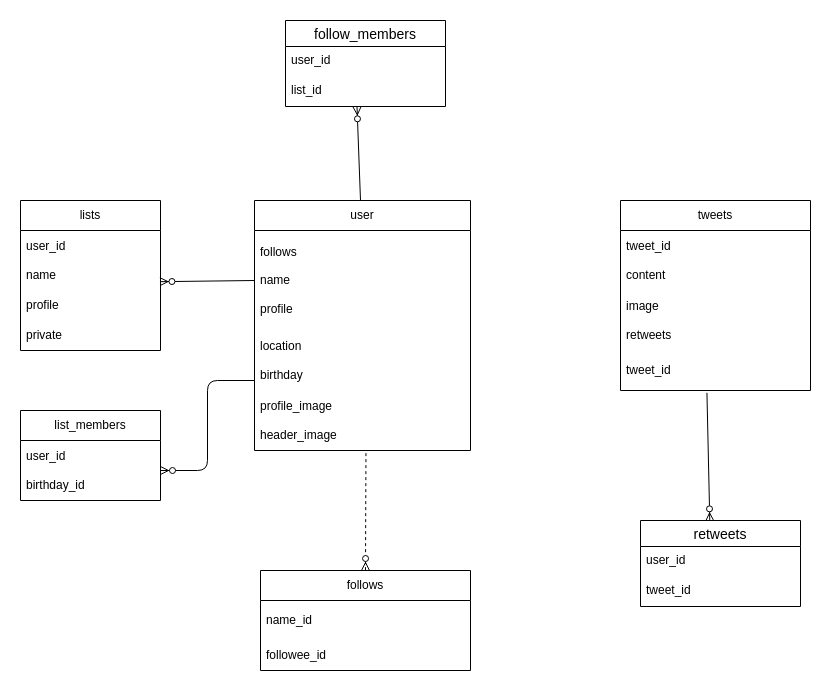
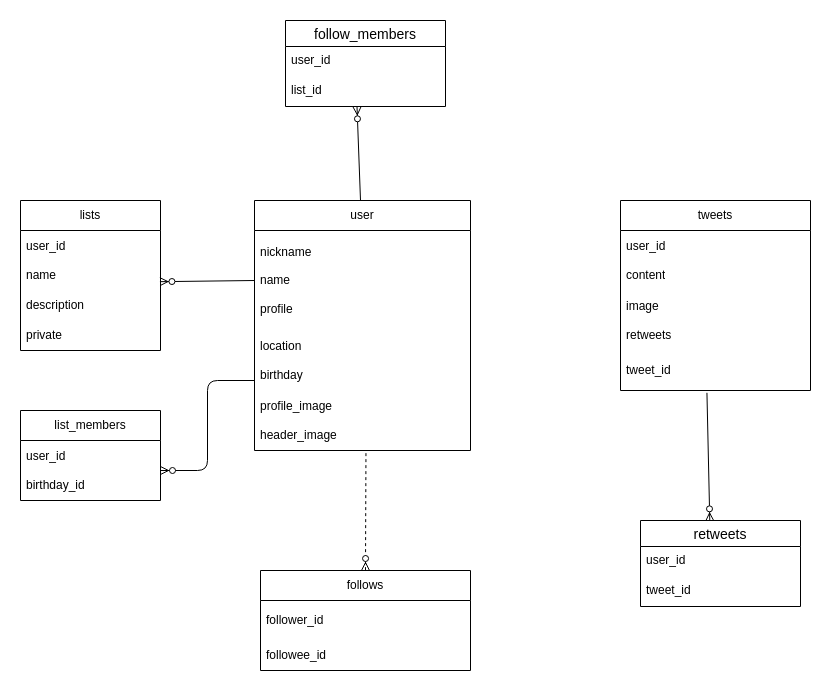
- <mxCell id="8" value="tweet_id&lt;br&gt;&lt;br&gt;content" style="text;strokeColor=none;fillColor=none;align=left;verticalAlign=middle;spacingLeft=4;spacingRight=4;overflow=hidden;points=[[0,0.5],[1,0.5]];portConstraint=eastwest;rotatable=0;whiteSpace=wrap;html=1;" vertex="1" parent="7"><mxGeometry y="30" width="190" height="60" as="geometry" /></mxCell>
+ <mxCell id="8" value="user_id&lt;br&gt;&lt;br&gt;content" style="text;strokeColor=none;fillColor=none;align=left;verticalAlign=middle;spacingLeft=4;spacingRight=4;overflow=hidden;points=[[0,0.5],[1,0.5]];portConstraint=eastwest;rotatable=0;whiteSpace=wrap;html=1;" vertex="1" parent="7"><mxGeometry y="30" width="190" height="60" as="geometry" /></mxCell>
- <mxCell id="4" value="follows&lt;br&gt;&lt;br&gt;name&lt;br&gt;&lt;br&gt;profile" style="text;strokeColor=none;fillColor=none;align=left;verticalAlign=middle;spacingLeft=4;spacingRight=4;overflow=hidden;points=[[0,0.5],[1,0.5]];portConstraint=eastwest;rotatable=0;whiteSpace=wrap;html=1;" vertex="1" parent="3"><mxGeometry y="30" width="216" height="100" as="geometry" /></mxCell>
+ <mxCell id="4" value="nickname&lt;br&gt;&lt;br&gt;name&lt;br&gt;&lt;br&gt;profile" style="text;strokeColor=none;fillColor=none;align=left;verticalAlign=middle;spacingLeft=4;spacingRight=4;overflow=hidden;points=[[0,0.5],[1,0.5]];portConstraint=eastwest;rotatable=0;whiteSpace=wrap;html=1;" vertex="1" parent="3"><mxGeometry y="30" width="216" height="100" as="geometry" /></mxCell>
- <mxCell id="21" value="profile" style="text;strokeColor=none;fillColor=none;align=left;verticalAlign=middle;spacingLeft=4;spacingRight=4;overflow=hidden;points=[[0,0.5],[1,0.5]];portConstraint=eastwest;rotatable=0;whiteSpace=wrap;html=1;" vertex="1" parent="19"><mxGeometry y="90" width="140" height="30" as="geometry" /></mxCell>
+ <mxCell id="21" value="description" style="text;strokeColor=none;fillColor=none;align=left;verticalAlign=middle;spacingLeft=4;spacingRight=4;overflow=hidden;points=[[0,0.5],[1,0.5]];portConstraint=eastwest;rotatable=0;whiteSpace=wrap;html=1;" vertex="1" parent="19"><mxGeometry y="90" width="140" height="30" as="geometry" /></mxCell>
- <mxCell id="28" value="name_id" style="text;strokeColor=none;fillColor=none;align=left;verticalAlign=middle;spacingLeft=4;spacingRight=4;overflow=hidden;points=[[0,0.5],[1,0.5]];portConstraint=eastwest;rotatable=0;whiteSpace=wrap;html=1;" vertex="1" parent="27"><mxGeometry y="30" width="210" height="40" as="geometry" /></mxCell>
+ <mxCell id="28" value="follower_id" style="text;strokeColor=none;fillColor=none;align=left;verticalAlign=middle;spacingLeft=4;spacingRight=4;overflow=hidden;points=[[0,0.5],[1,0.5]];portConstraint=eastwest;rotatable=0;whiteSpace=wrap;html=1;" vertex="1" parent="27"><mxGeometry y="30" width="210" height="40" as="geometry" /></mxCell>
